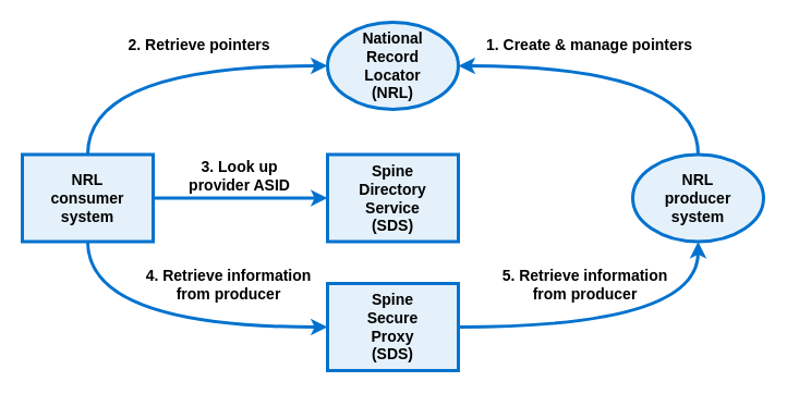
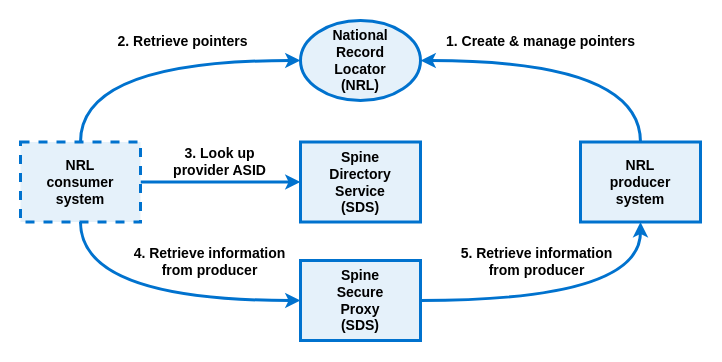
- <mxCell id="8" value="NRL&lt;br style=&quot;font-size: 14px;&quot;&gt;consumer&lt;br style=&quot;font-size: 14px;&quot;&gt;system" style="rounded=0;whiteSpace=wrap;html=1;fillColor=#e5f1fa;strokeColor=#0072CE;strokeWidth=3;fontStyle=1;fontSize=14;" vertex="1" parent="1"><mxGeometry x="20" y="141.5" width="120" height="80" as="geometry" /></mxCell>
+ <mxCell id="8" value="NRL&lt;br style=&quot;font-size: 14px;&quot;&gt;consumer&lt;br style=&quot;font-size: 14px;&quot;&gt;system" style="rounded=0;whiteSpace=wrap;html=1;fillColor=#e5f1fa;strokeColor=#0072CE;strokeWidth=3;fontStyle=1;fontSize=14;dashed=1;" vertex="1" parent="1"><mxGeometry x="20" y="141.5" width="120" height="80" as="geometry" /></mxCell>
- <mxCell id="16" value="NRL&lt;br&gt;producer&lt;br&gt;system" style="ellipse;whiteSpace=wrap;html=1;fillColor=#e5f1fa;strokeColor=#0072CE;strokeWidth=3;fontStyle=1;fontSize=14;" vertex="1" parent="1"><mxGeometry x="580" y="141.5" width="120" height="80" as="geometry" /></mxCell>
+ <mxCell id="16" value="NRL&lt;br&gt;producer&lt;br&gt;system" style="rounded=0;whiteSpace=wrap;html=1;fillColor=#e5f1fa;strokeColor=#0072CE;strokeWidth=3;fontStyle=1;fontSize=14;" vertex="1" parent="1"><mxGeometry x="580" y="141.5" width="120" height="80" as="geometry" /></mxCell>
